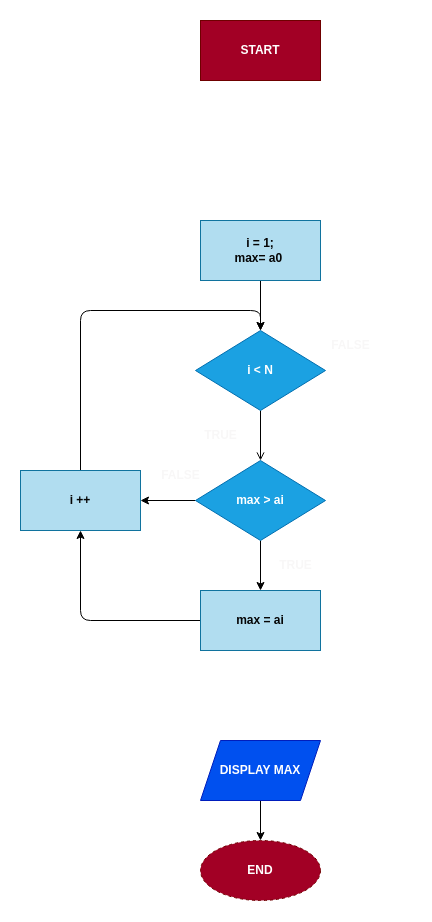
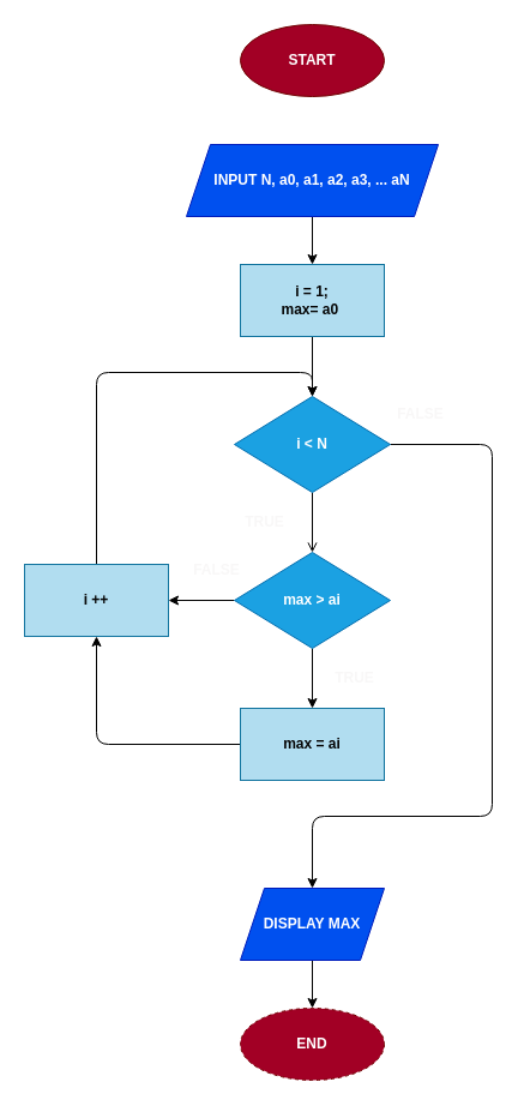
- <mxCell id="2" value="START" style="whiteSpace=wrap;html=1;fillColor=#a20025;fontColor=#ffffff;strokeColor=#6F0000;fontStyle=1;rounded=0;" vertex="1" parent="1"><mxGeometry x="200" y="20" width="120" height="60" as="geometry" /></mxCell>
+ <mxCell id="2" value="START" style="ellipse;whiteSpace=wrap;html=1;fillColor=#a20025;fontColor=#ffffff;strokeColor=#6F0000;fontStyle=1" vertex="1" parent="1"><mxGeometry x="200" y="20" width="120" height="60" as="geometry" /></mxCell>
+ <mxCell id="5" value="INPUT N, a0, a1, a2, a3, ... aN" style="shape=parallelogram;perimeter=parallelogramPerimeter;whiteSpace=wrap;html=1;fixedSize=1;fillColor=#0050ef;fontColor=#ffffff;strokeColor=#001DBC;fontStyle=1" vertex="1" parent="1"><mxGeometry x="155" y="120" width="210" height="60" as="geometry" /></mxCell>
+ <mxCell id="4" value="" style="edgeStyle=none;html=1;fontColor=#050505;" edge="1" parent="1" source="5" target="7"><mxGeometry relative="1" as="geometry" /></mxCell>
+ <mxCell id="9" style="edgeStyle=none;html=1;exitX=1;exitY=0.5;exitDx=0;exitDy=0;entryX=0.5;entryY=0;entryDx=0;entryDy=0;" edge="1" parent="1" source="10" target="20"><mxGeometry relative="1" as="geometry"><Array as="points"><mxPoint x="410" y="370" /><mxPoint x="410" y="680" /><mxPoint x="260" y="680" /></Array></mxGeometry></mxCell>
